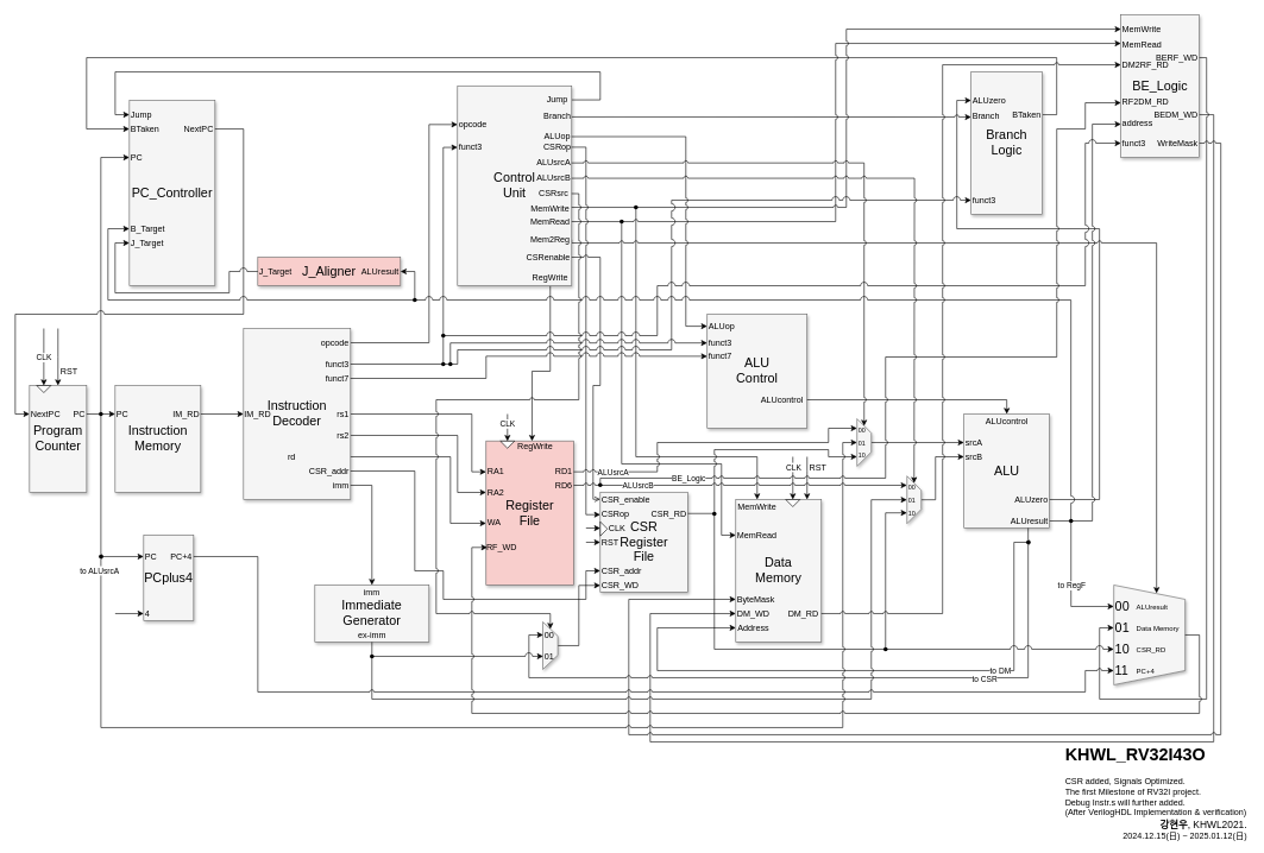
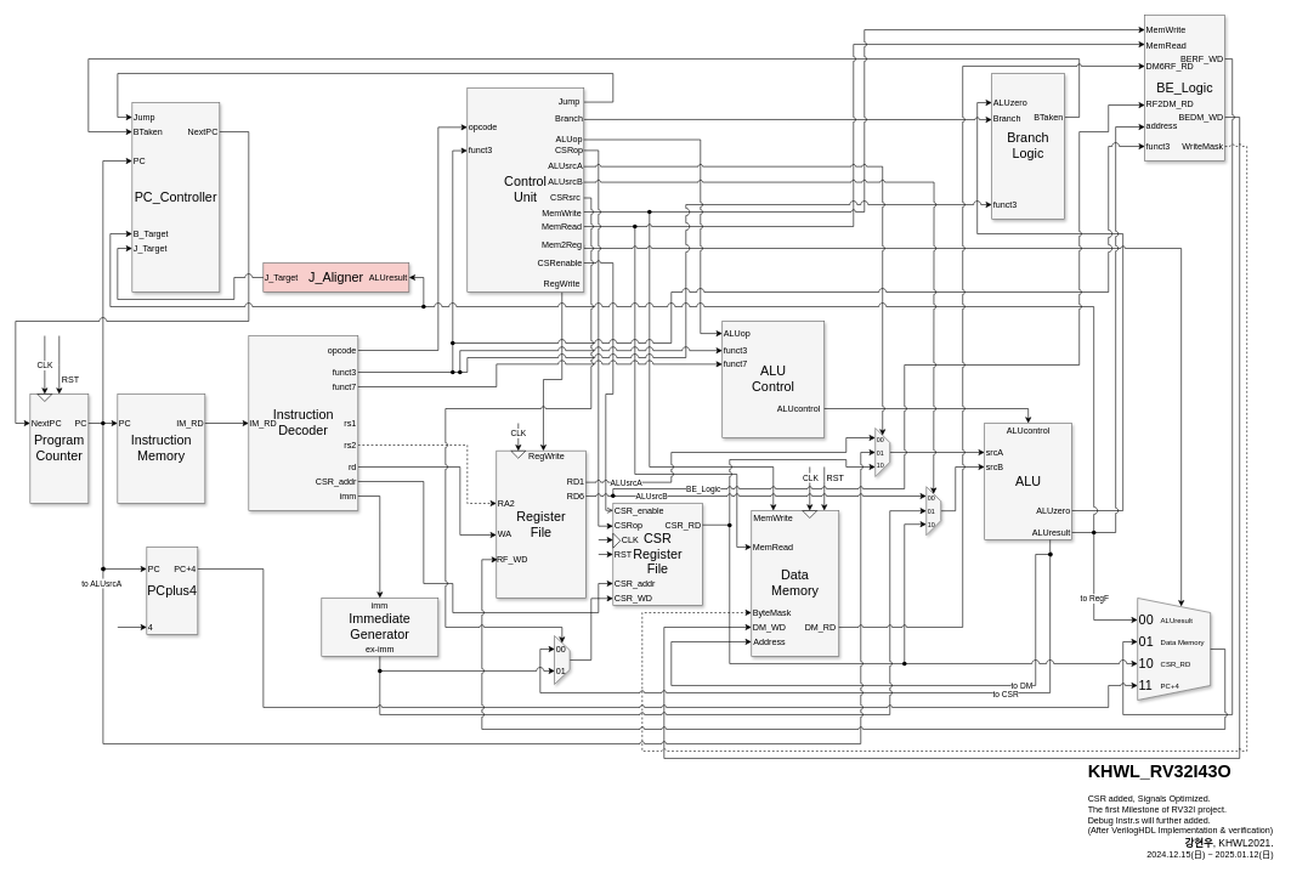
- <mxCell id="121" value="DM2RF_RD" style="text;html=1;align=left;verticalAlign=middle;whiteSpace=wrap;rounded=0;" parent="115" vertex="1"><mxGeometry y="56.67" width="50" height="26.67" as="geometry" /></mxCell>
+ <mxCell id="121" value="DM6RF_RD" style="text;html=1;align=left;verticalAlign=middle;whiteSpace=wrap;rounded=0;" parent="115" vertex="1"><mxGeometry y="56.67" width="50" height="26.67" as="geometry" /></mxCell>
- <mxCell id="53" style="edgeStyle=orthogonalEdgeStyle;rounded=0;orthogonalLoop=1;jettySize=auto;html=1;entryX=0;entryY=0.5;entryDx=0;entryDy=0;" parent="1" source="81" target="158" edge="1"><mxGeometry relative="1" as="geometry"><Array as="points"><mxPoint x="661" y="580" /><mxPoint x="661" y="661" /></Array></mxGeometry></mxCell>
- <mxCell id="27" style="edgeStyle=orthogonalEdgeStyle;rounded=0;orthogonalLoop=1;jettySize=auto;html=1;entryX=0;entryY=0.5;entryDx=0;entryDy=0;" parent="1" source="82" target="159" edge="1"><mxGeometry relative="1" as="geometry"><Array as="points"><mxPoint x="641" y="610" /><mxPoint x="641" y="690" /></Array></mxGeometry></mxCell>
+ <mxCell id="27" style="edgeStyle=orthogonalEdgeStyle;rounded=0;orthogonalLoop=1;jettySize=auto;html=1;entryX=0;entryY=0.5;entryDx=0;entryDy=0;dashed=1;" parent="1" source="82" target="159" edge="1"><mxGeometry relative="1" as="geometry"><Array as="points"><mxPoint x="641" y="610" /><mxPoint x="641" y="690" /></Array></mxGeometry></mxCell>
- <mxCell id="131" style="edgeStyle=orthogonalEdgeStyle;rounded=0;orthogonalLoop=1;jettySize=auto;html=1;entryX=0;entryY=0.5;entryDx=0;entryDy=0;exitX=1;exitY=0.5;exitDx=0;exitDy=0;jumpStyle=arc;" parent="1" source="125" target="150" edge="1"><mxGeometry relative="1" as="geometry"><Array as="points"><mxPoint x="1711" y="200" /><mxPoint x="1711" y="1030" /><mxPoint x="881" y="1030" /><mxPoint x="881" y="840" /></Array></mxGeometry></mxCell>
+ <mxCell id="131" style="edgeStyle=orthogonalEdgeStyle;rounded=0;orthogonalLoop=1;jettySize=auto;html=1;entryX=0;entryY=0.5;entryDx=0;entryDy=0;exitX=1;exitY=0.5;exitDx=0;exitDy=0;jumpStyle=arc;dashed=1;" parent="1" source="125" target="150" edge="1"><mxGeometry relative="1" as="geometry"><Array as="points"><mxPoint x="1711" y="200" /><mxPoint x="1711" y="1030" /><mxPoint x="881" y="1030" /><mxPoint x="881" y="840" /></Array></mxGeometry></mxCell>
- <mxCell id="83" value="rd" style="text;html=1;align=right;verticalAlign=middle;whiteSpace=wrap;rounded=0;" parent="77" vertex="1"><mxGeometry x="55" y="170" width="20" height="20" as="geometry" /></mxCell>
+ <mxCell id="83" value="rd" style="text;html=1;align=right;verticalAlign=middle;whiteSpace=wrap;rounded=0;" parent="77" vertex="1"><mxGeometry x="130" y="170" width="20" height="20" as="geometry" /></mxCell>
- <mxCell id="158" value="RA1" style="text;html=1;align=left;verticalAlign=middle;whiteSpace=wrap;rounded=0;container=0;" parent="156" vertex="1"><mxGeometry y="93.889" width="59.998" height="14.444" as="geometry" /></mxCell>
- <mxCell id="157" value="Register&lt;div&gt;File&lt;/div&gt;" style="whiteSpace=wrap;html=1;shadow=1;fontSize=18;fillColor=#f8cecc;strokeColor=#666666;container=0;" parent="156" vertex="1"><mxGeometry y="57.778" width="122.83" height="202.222" as="geometry" /></mxCell>
+ <mxCell id="157" value="Register&lt;div&gt;File&lt;/div&gt;" style="whiteSpace=wrap;html=1;shadow=1;fontSize=18;fillColor=#f5f5f5;strokeColor=#666666;container=0;" parent="156" vertex="1"><mxGeometry y="57.778" width="122.83" height="202.222" as="geometry" /></mxCell>
